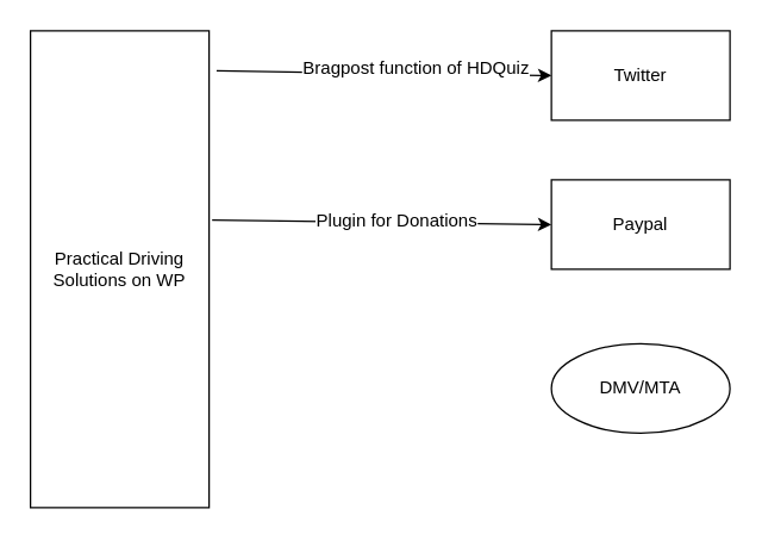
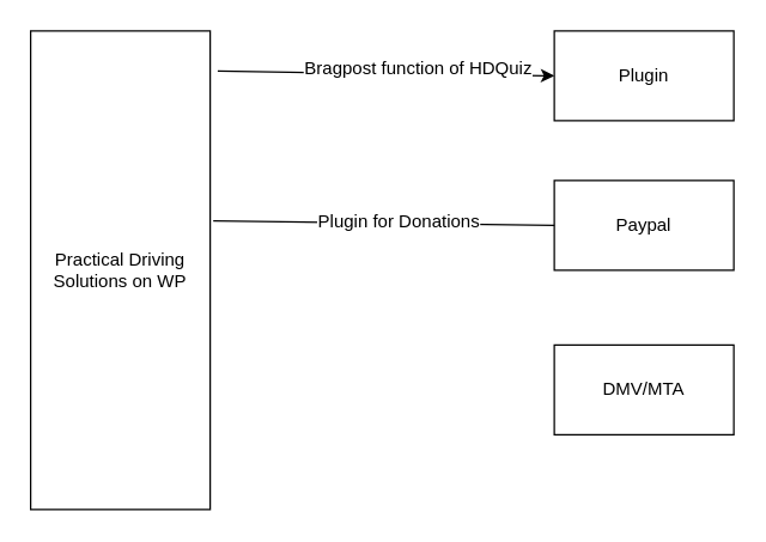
- <mxCell id="3" value="Twitter" style="rounded=0;whiteSpace=wrap;html=1;" vertex="1" parent="1"><mxGeometry x="370" y="20" width="120" height="60" as="geometry" /></mxCell>
+ <mxCell id="3" value="Plugin" style="rounded=0;whiteSpace=wrap;html=1;" vertex="1" parent="1"><mxGeometry x="370" y="20" width="120" height="60" as="geometry" /></mxCell>
- <mxCell id="7" value="" style="endArrow=classic;html=1;exitX=1.017;exitY=0.397;exitDx=0;exitDy=0;exitPerimeter=0;entryX=0;entryY=0.5;entryDx=0;entryDy=0;" edge="1" parent="1" source="2" target="6"><mxGeometry width="50" height="50" relative="1" as="geometry"><mxPoint x="220" y="210" as="sourcePoint" /><mxPoint x="270" y="160" as="targetPoint" /></mxGeometry></mxCell>
+ <mxCell id="7" value="" style="endArrow=none;html=1;exitX=1.017;exitY=0.397;exitDx=0;exitDy=0;exitPerimeter=0;entryX=0;entryY=0.5;entryDx=0;entryDy=0;" edge="1" parent="1" source="2" target="6"><mxGeometry width="50" height="50" relative="1" as="geometry"><mxPoint x="220" y="210" as="sourcePoint" /><mxPoint x="270" y="160" as="targetPoint" /></mxGeometry></mxCell>
- <mxCell id="9" value="DMV/MTA" style="ellipse;whiteSpace=wrap;html=1;" vertex="1" parent="1"><mxGeometry x="370" y="230" width="120" height="60" as="geometry" /></mxCell>
+ <mxCell id="9" value="DMV/MTA" style="rounded=0;whiteSpace=wrap;html=1;" vertex="1" parent="1"><mxGeometry x="370" y="230" width="120" height="60" as="geometry" /></mxCell>
